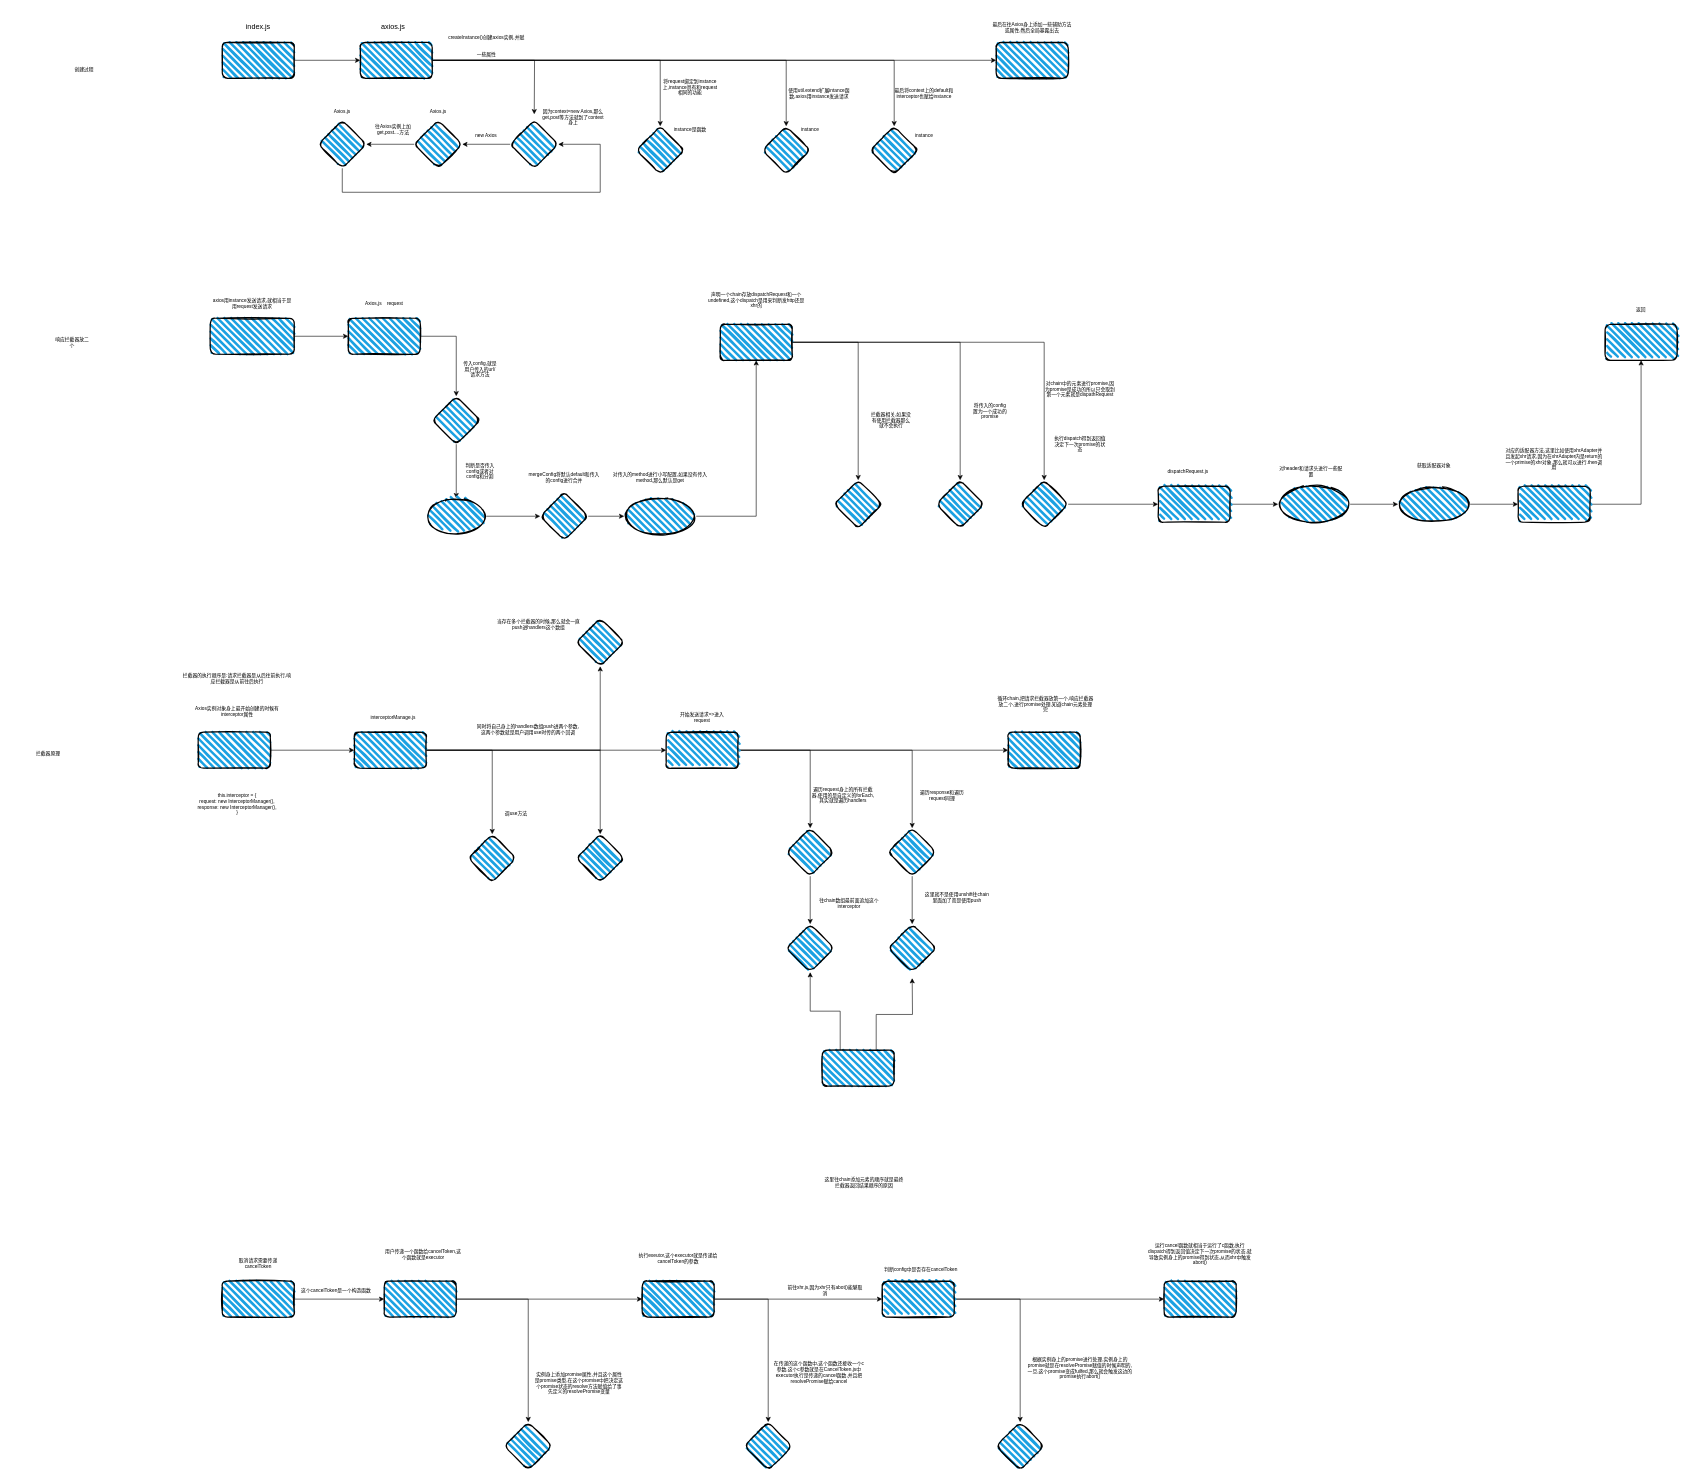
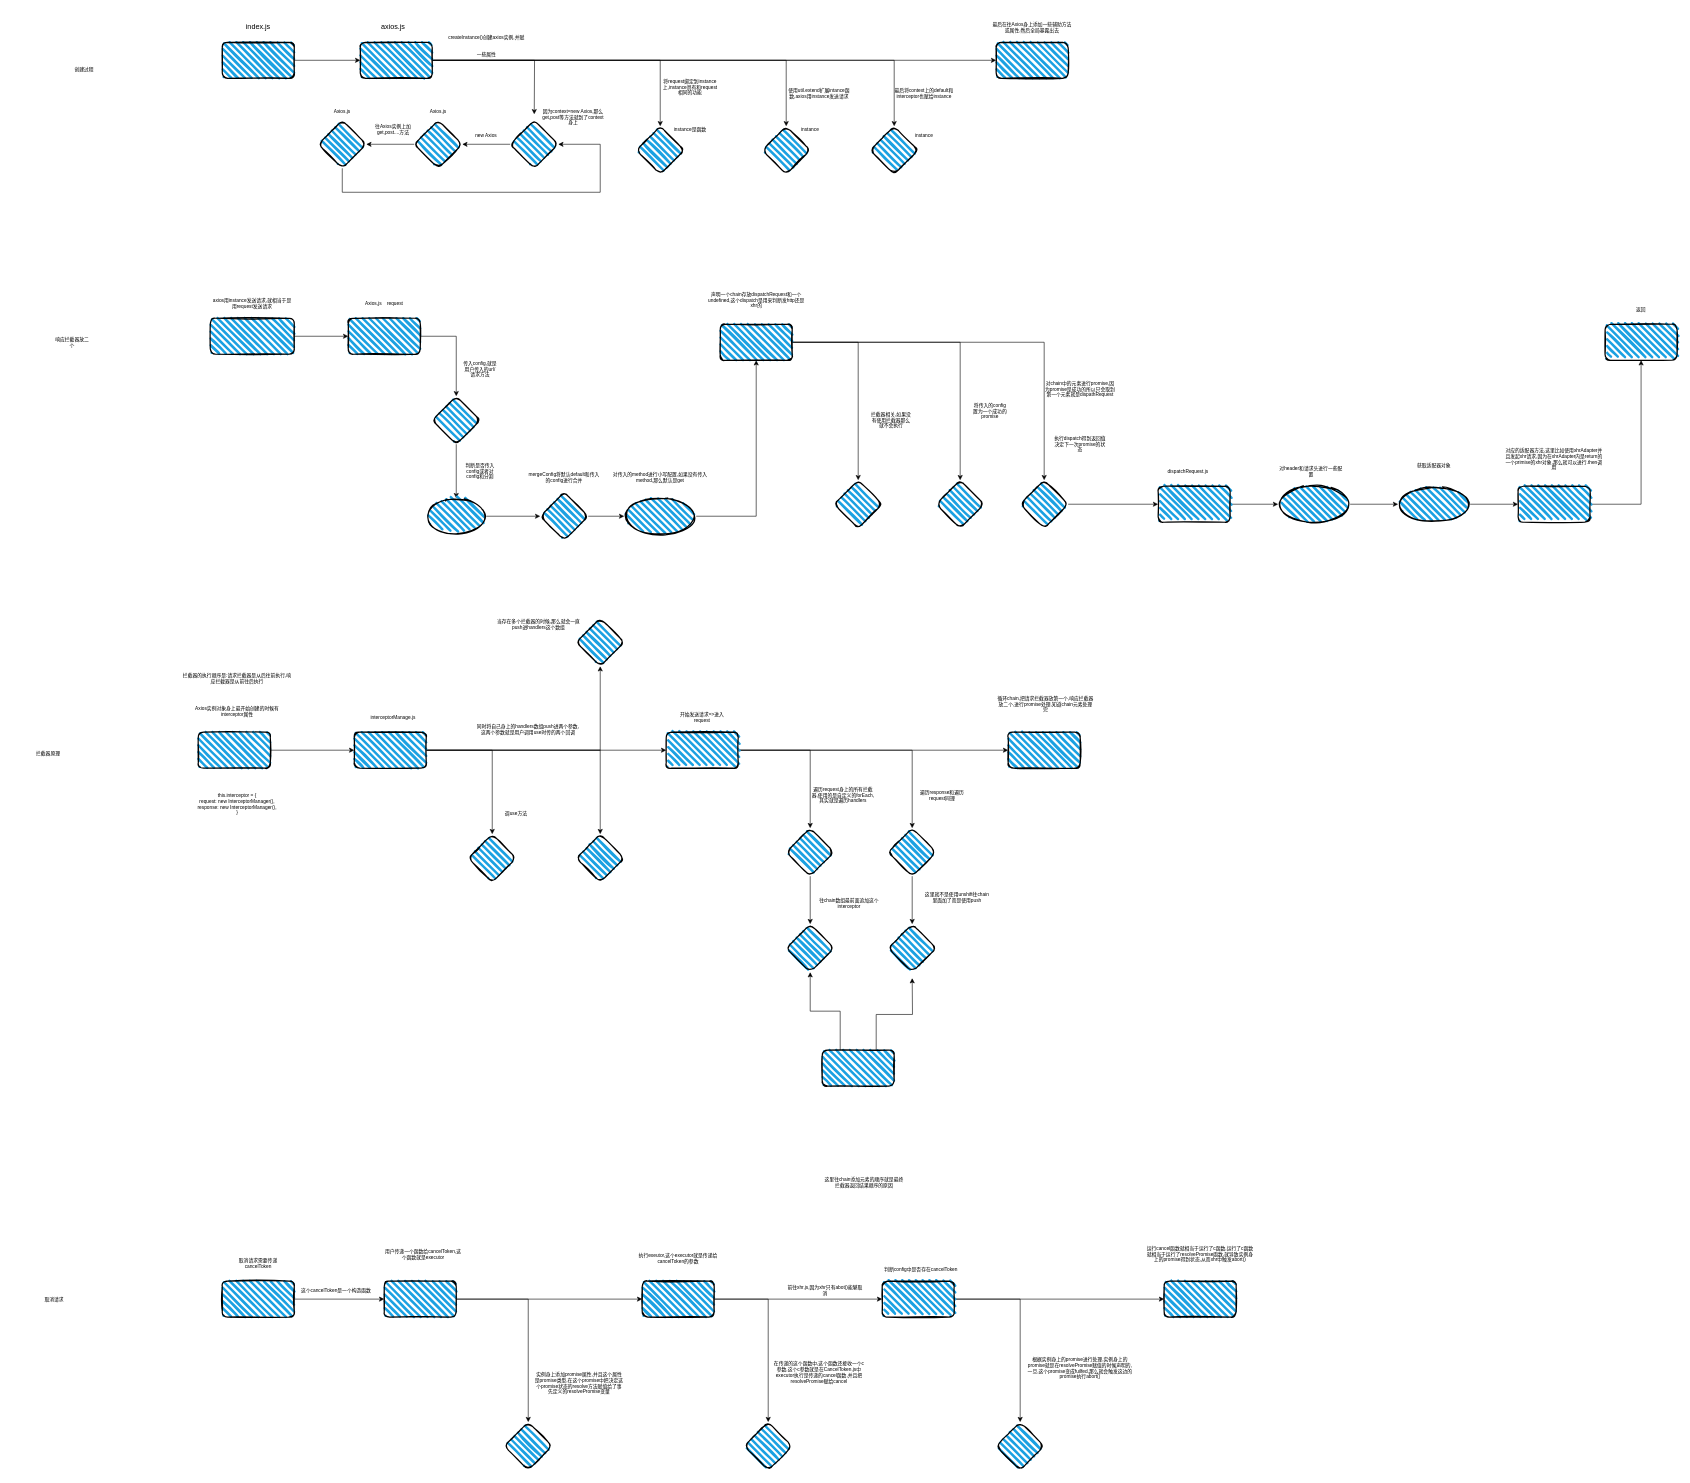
- <mxCell id="146" value="运行cancel函数就相当于运行了c函数,执行dispatch得到返回值决定下一次promise的状态,就导致实例身上的promise得到状态,从而xhr中触发abort()" style="text;html=1;strokeColor=none;fillColor=none;align=center;verticalAlign=middle;whiteSpace=wrap;rounded=0;labelBackgroundColor=none;fontFamily=Helvetica;fontSize=8;fontColor=#000000;" vertex="1" parent="1"><mxGeometry x="1910" y="2043.75" width="180" height="92.5" as="geometry" /></mxCell>
+ <mxCell id="146" value="运行cancel函数就相当于运行了c函数,运行了c函数就相当于运行了resolvePromise函数,就导致实例身上的promise得到状态,从而xhr中触发abort()" style="text;html=1;strokeColor=none;fillColor=none;align=center;verticalAlign=middle;whiteSpace=wrap;rounded=0;labelBackgroundColor=none;fontFamily=Helvetica;fontSize=8;fontColor=#000000;" vertex="1" parent="1"><mxGeometry x="1910" y="2043.75" width="180" height="92.5" as="geometry" /></mxCell>
+ <mxCell id="121" value="取消请求" style="text;html=1;strokeColor=none;fillColor=none;align=center;verticalAlign=middle;whiteSpace=wrap;rounded=0;labelBackgroundColor=none;fontFamily=Helvetica;fontSize=8;fontColor=#000000;" vertex="1" parent="1"><mxGeometry x="60" y="2150" width="60" height="30" as="geometry" /></mxCell>
